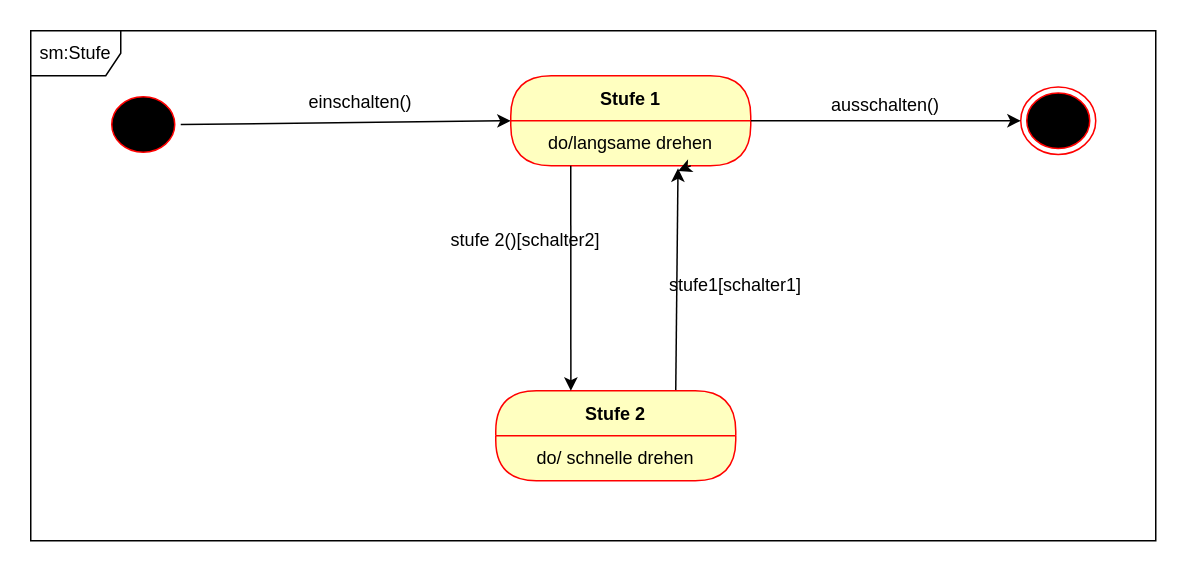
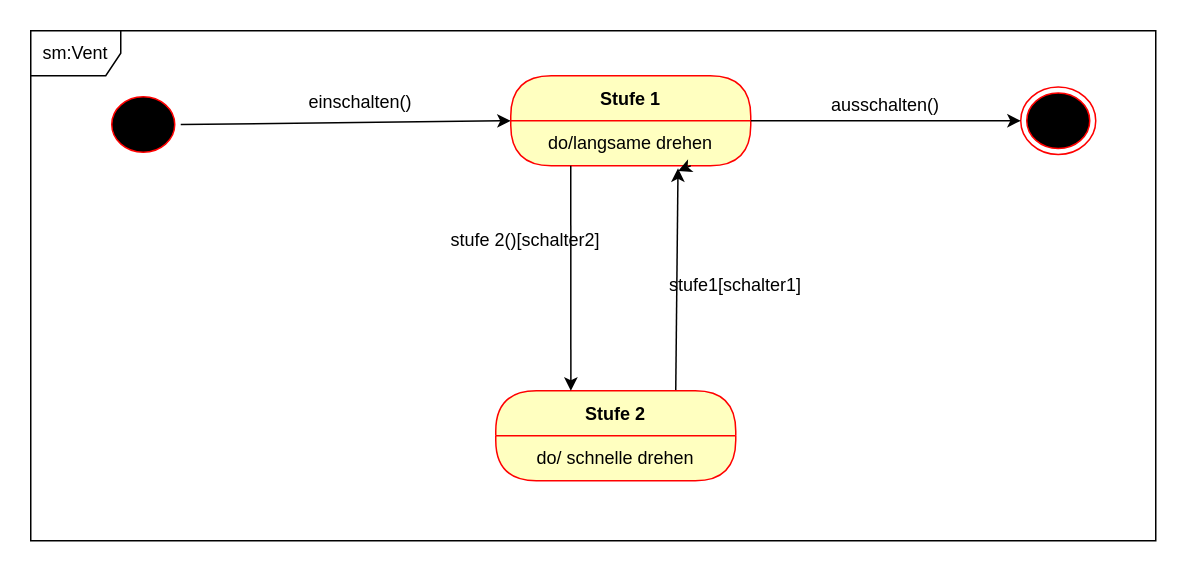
- <mxCell id="18" value="sm:Stufe" style="shape=umlFrame;whiteSpace=wrap;html=1;" vertex="1" parent="1"><mxGeometry x="20" y="20" width="750" height="340" as="geometry" /></mxCell>
+ <mxCell id="18" value="sm:Vent" style="shape=umlFrame;whiteSpace=wrap;html=1;" vertex="1" parent="1"><mxGeometry x="20" y="20" width="750" height="340" as="geometry" /></mxCell>
